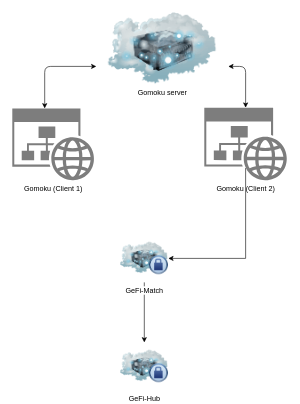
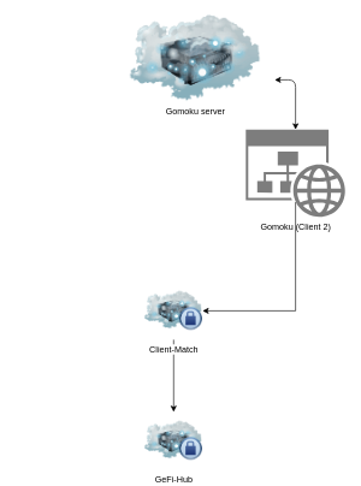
- <mxCell id="6" value="" style="endArrow=classic;startArrow=classic;html=1;exitX=0.396;exitY=0;exitDx=0;exitDy=0;exitPerimeter=0;entryX=0;entryY=0.75;entryDx=0;entryDy=0;edgeStyle=orthogonalEdgeStyle;" edge="1" parent="1" source="2" target="5"><mxGeometry width="50" height="50" relative="1" as="geometry"><mxPoint x="250" y="250" as="sourcePoint" /><mxPoint x="300" y="200" as="targetPoint" /></mxGeometry></mxCell>
- <mxCell id="2" value="Gomoku (Client 1)" style="aspect=fixed;pointerEvents=1;shadow=0;dashed=0;html=1;strokeColor=none;labelPosition=center;verticalLabelPosition=bottom;verticalAlign=top;align=center;shape=mxgraph.mscae.enterprise.website_generic;fillColor=#7D7D7D;" vertex="1" parent="1"><mxGeometry x="20" y="180" width="136.36" height="120" as="geometry" /></mxCell>
- <mxCell id="9" value="GeFi-Match" style="image;html=1;image=img/lib/clip_art/networking/Cloud_Server_Private_128x128.png" vertex="1" parent="1"><mxGeometry x="200" y="390" width="80" height="80" as="geometry" /></mxCell>
+ <mxCell id="9" value="Client-Match" style="image;html=1;image=img/lib/clip_art/networking/Cloud_Server_Private_128x128.png" vertex="1" parent="1"><mxGeometry x="200" y="390" width="80" height="80" as="geometry" /></mxCell>
